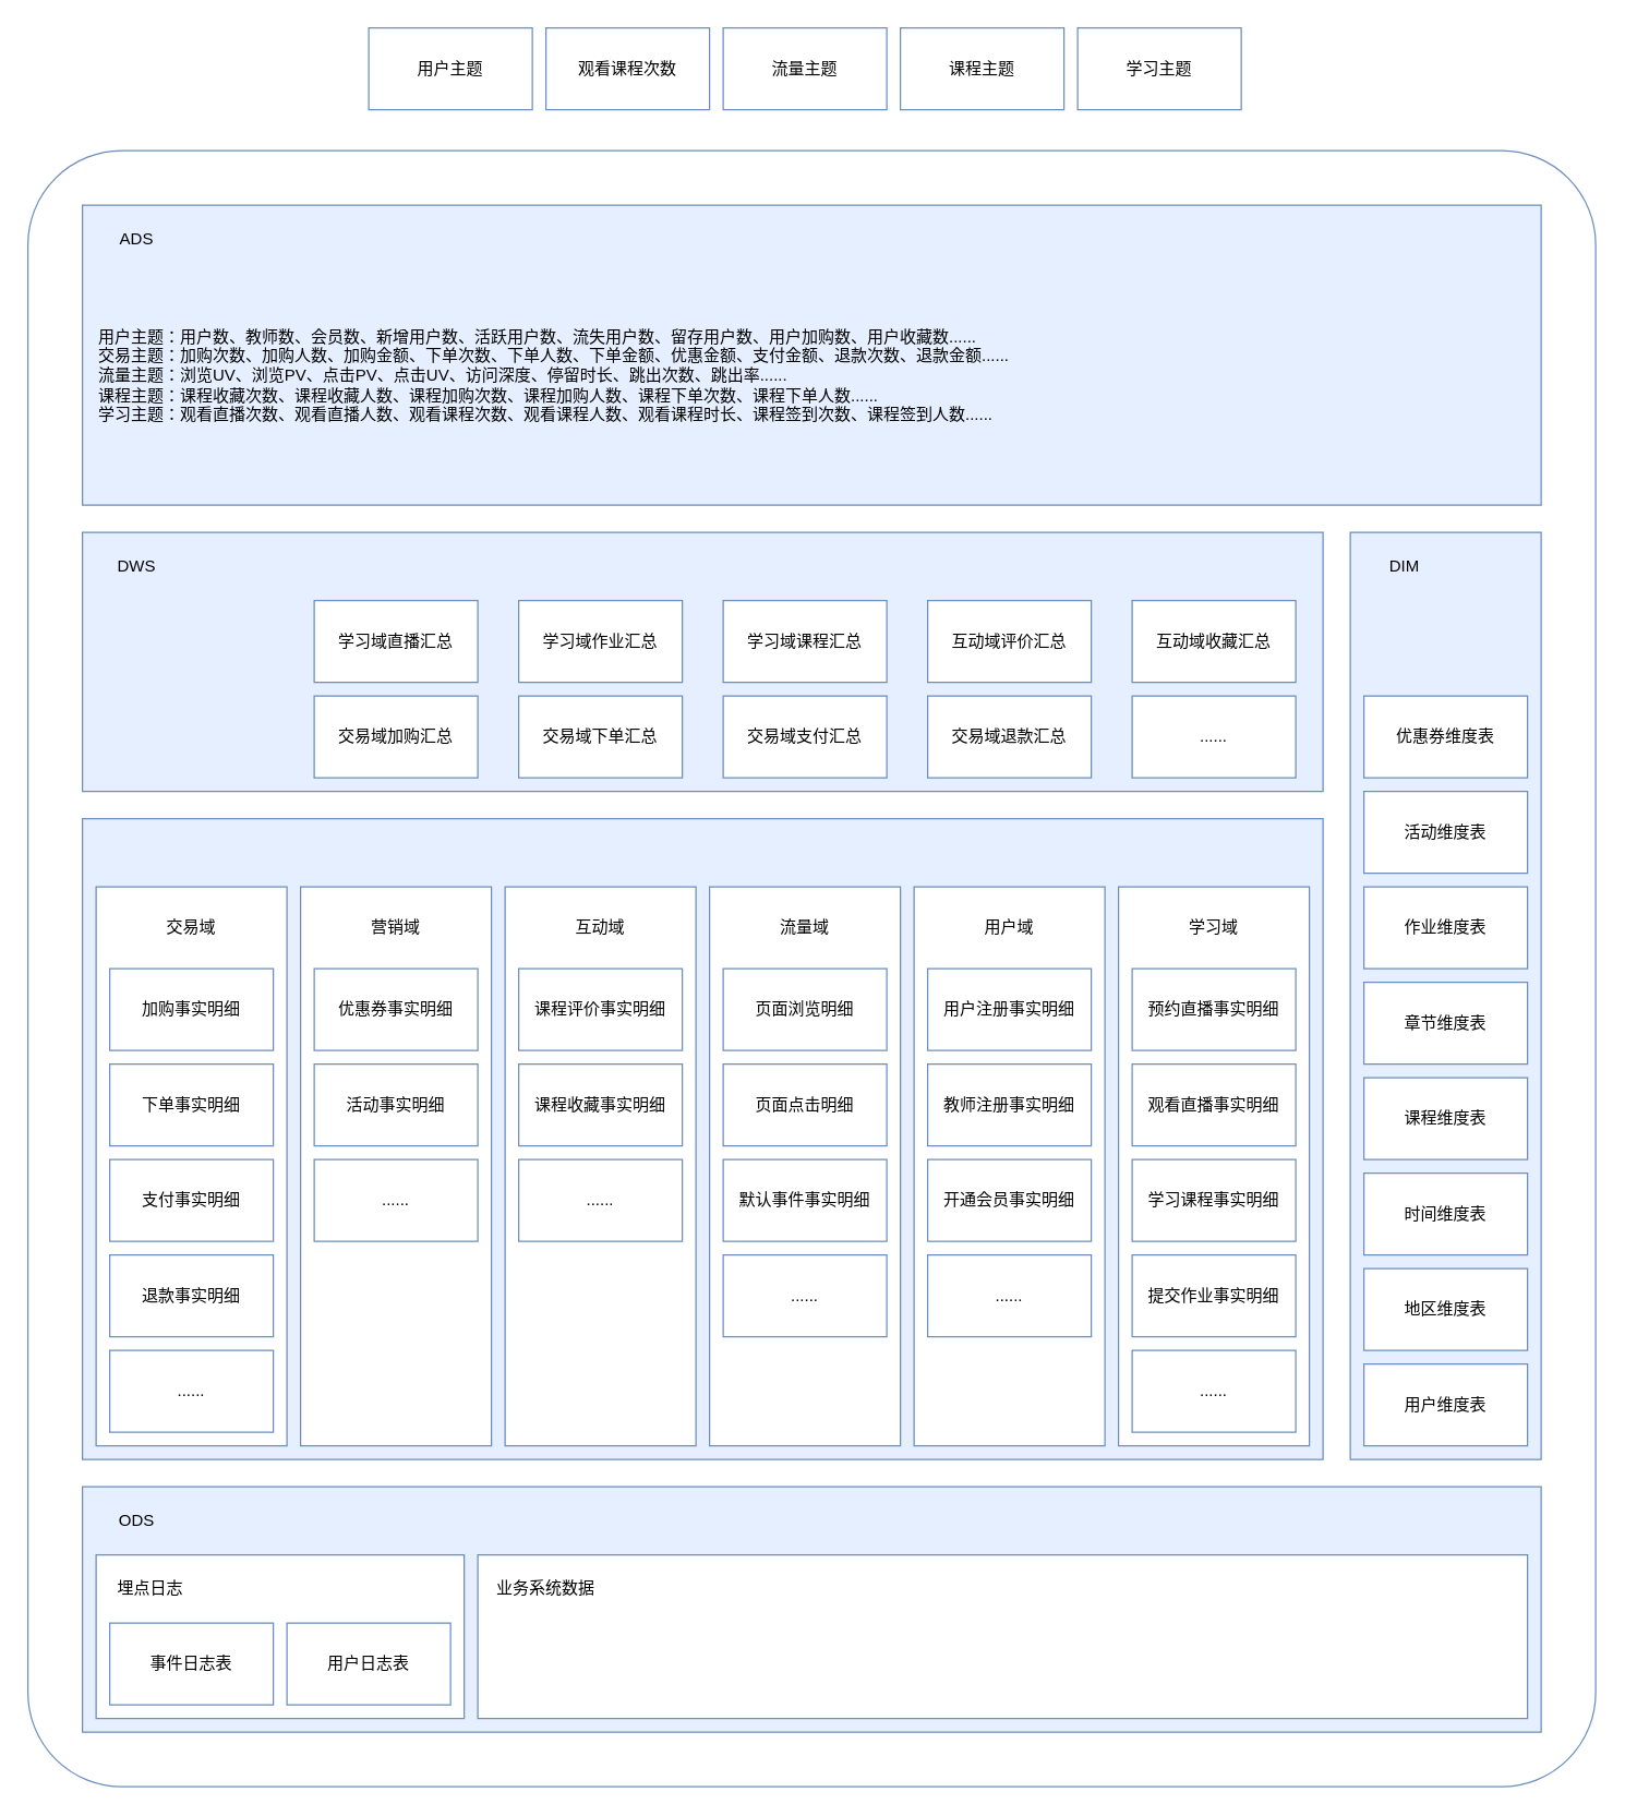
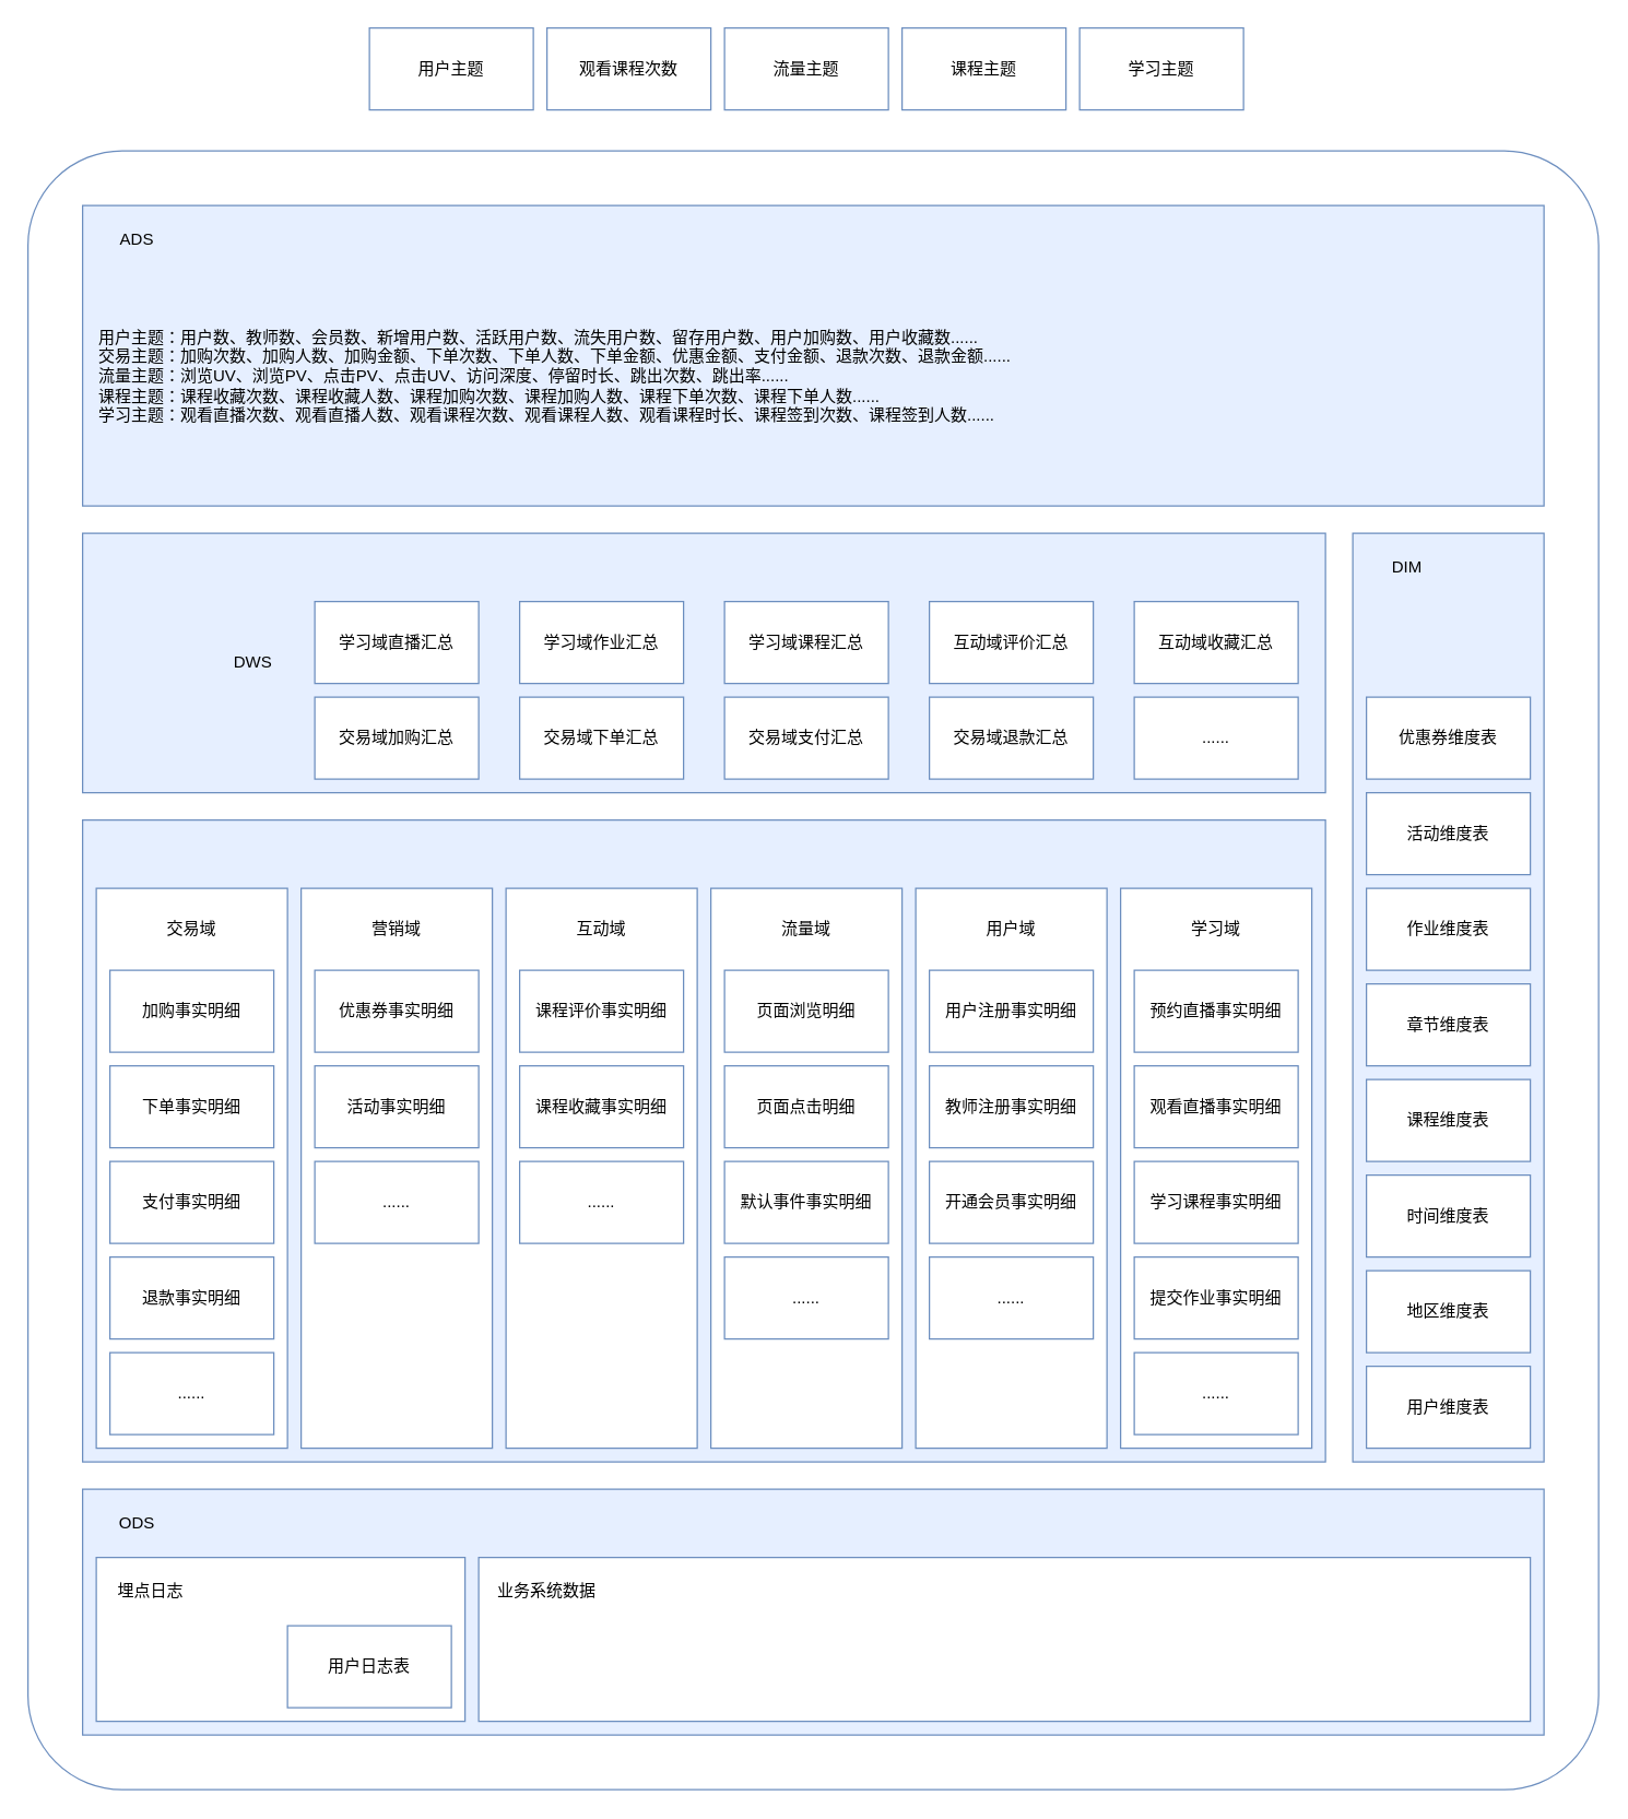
- <mxCell id="29" value="DWS" style="text;html=1;strokeColor=none;fillColor=none;align=center;verticalAlign=middle;whiteSpace=wrap;rounded=0;" parent="1" vertex="1"><mxGeometry x="70" y="400" width="60" height="30" as="geometry" /></mxCell>
+ <mxCell id="29" value="DWS" style="text;html=1;strokeColor=none;fillColor=none;align=center;verticalAlign=middle;whiteSpace=wrap;rounded=0;" parent="1" vertex="1"><mxGeometry x="155" y="470" width="60" height="30" as="geometry" /></mxCell>
- <mxCell id="5" value="事件日志表" style="rounded=0;whiteSpace=wrap;html=1;strokeColor=#6C8EBF;" parent="1" vertex="1"><mxGeometry x="80" y="1190" width="120" height="60" as="geometry" /></mxCell>
